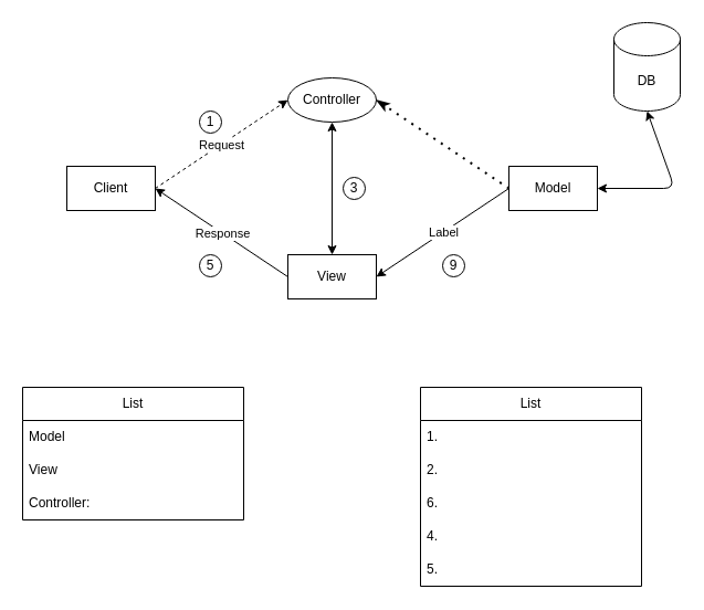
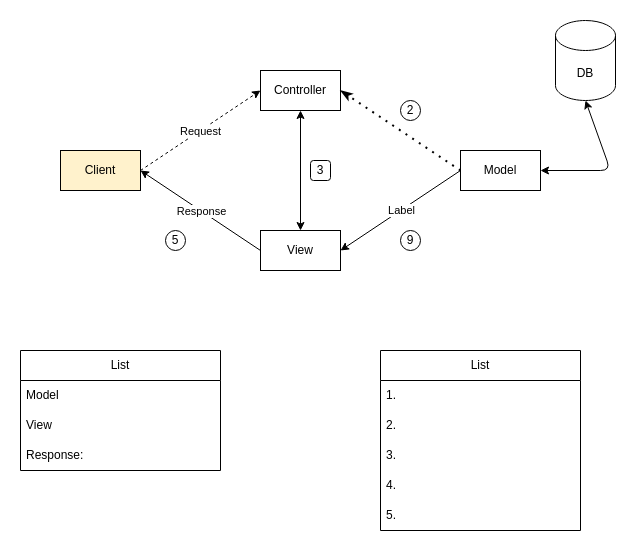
- <mxCell id="3" value="Controller" style="ellipse;whiteSpace=wrap;html=1;" vertex="1" parent="1"><mxGeometry x="260" y="70" width="80" height="40" as="geometry" /></mxCell>
+ <mxCell id="3" value="Controller" style="rounded=0;whiteSpace=wrap;html=1;" vertex="1" parent="1"><mxGeometry x="260" y="70" width="80" height="40" as="geometry" /></mxCell>
- <mxCell id="14" value="1" style="ellipse;whiteSpace=wrap;html=1;aspect=fixed;" vertex="1" parent="1"><mxGeometry x="180" y="100" width="20" height="20" as="geometry" /></mxCell>
+ <mxCell id="17" value="2" style="ellipse;whiteSpace=wrap;html=1;aspect=fixed;" vertex="1" parent="1"><mxGeometry x="400" y="100" width="20" height="20" as="geometry" /></mxCell>
- <mxCell id="2" value="Client" style="rounded=0;whiteSpace=wrap;html=1;" vertex="1" parent="1"><mxGeometry x="60" y="150" width="80" height="40" as="geometry" /></mxCell>
+ <mxCell id="2" value="Client" style="rounded=0;whiteSpace=wrap;html=1;fillColor=#fff2cc;" vertex="1" parent="1"><mxGeometry x="60" y="150" width="80" height="40" as="geometry" /></mxCell>
- <mxCell id="18" value="3" style="ellipse;whiteSpace=wrap;html=1;aspect=fixed;" vertex="1" parent="1"><mxGeometry x="310" y="160" width="20" height="20" as="geometry" /></mxCell>
+ <mxCell id="18" value="3" style="whiteSpace=wrap;html=1;aspect=fixed;rounded=1;" vertex="1" parent="1"><mxGeometry x="310" y="160" width="20" height="20" as="geometry" /></mxCell>
- <mxCell id="15" value="5" style="ellipse;whiteSpace=wrap;html=1;aspect=fixed;" vertex="1" parent="1"><mxGeometry x="180" y="230" width="20" height="20" as="geometry" /></mxCell>
+ <mxCell id="15" value="5" style="ellipse;whiteSpace=wrap;html=1;aspect=fixed;" vertex="1" parent="1"><mxGeometry x="165" y="230" width="20" height="20" as="geometry" /></mxCell>
- <mxCell id="24" value="Controller:" style="text;strokeColor=none;fillColor=none;align=left;verticalAlign=middle;spacingLeft=4;spacingRight=4;overflow=hidden;points=[[0,0.5],[1,0.5]];portConstraint=eastwest;rotatable=0;whiteSpace=wrap;html=1;" vertex="1" parent="21"><mxGeometry y="90" width="200" height="30" as="geometry" /></mxCell>
+ <mxCell id="24" value="Response:" style="text;strokeColor=none;fillColor=none;align=left;verticalAlign=middle;spacingLeft=4;spacingRight=4;overflow=hidden;points=[[0,0.5],[1,0.5]];portConstraint=eastwest;rotatable=0;whiteSpace=wrap;html=1;" vertex="1" parent="21"><mxGeometry y="90" width="200" height="30" as="geometry" /></mxCell>
- <mxCell id="28" value="6." style="text;strokeColor=none;fillColor=none;align=left;verticalAlign=middle;spacingLeft=4;spacingRight=4;overflow=hidden;points=[[0,0.5],[1,0.5]];portConstraint=eastwest;rotatable=0;whiteSpace=wrap;html=1;" vertex="1" parent="25"><mxGeometry y="90" width="200" height="30" as="geometry" /></mxCell>
+ <mxCell id="28" value="3." style="text;strokeColor=none;fillColor=none;align=left;verticalAlign=middle;spacingLeft=4;spacingRight=4;overflow=hidden;points=[[0,0.5],[1,0.5]];portConstraint=eastwest;rotatable=0;whiteSpace=wrap;html=1;" vertex="1" parent="25"><mxGeometry y="90" width="200" height="30" as="geometry" /></mxCell>
